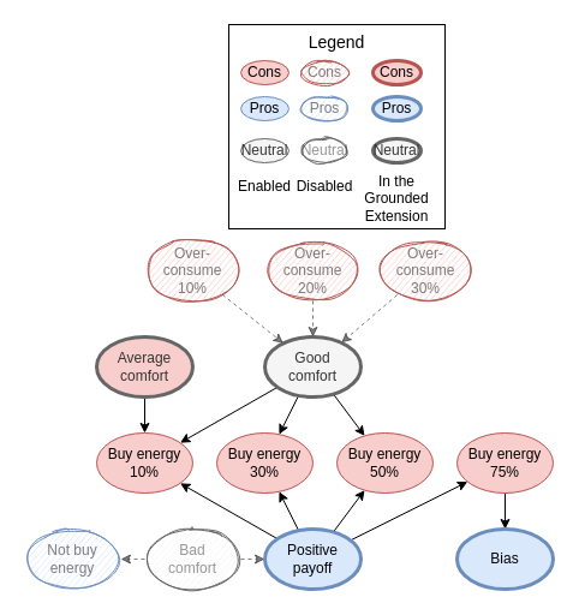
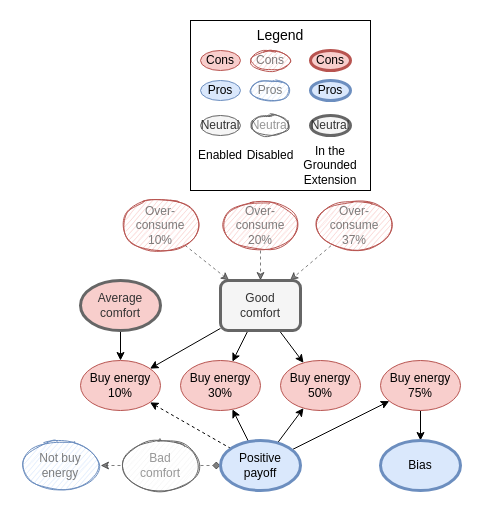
- <mxCell id="7" value="Over-consume&lt;br&gt;30%" style="ellipse;whiteSpace=wrap;html=1;fillColor=#f8cecc;strokeColor=#b85450;sketch=1;textOpacity=50;" vertex="1" parent="1"><mxGeometry x="314" y="200" width="80" height="50" as="geometry" /></mxCell>
+ <mxCell id="7" value="Over-consume&lt;br&gt;37%" style="ellipse;whiteSpace=wrap;html=1;fillColor=#f8cecc;strokeColor=#b85450;sketch=1;textOpacity=50;" vertex="1" parent="1"><mxGeometry x="314" y="200" width="80" height="50" as="geometry" /></mxCell>
- <mxCell id="11" value="Good &lt;br&gt;comfort" style="ellipse;whiteSpace=wrap;html=1;fillColor=#f5f5f5;strokeColor=#666666;fontColor=#333333;strokeWidth=3;" vertex="1" parent="1"><mxGeometry x="220" y="280" width="80" height="50" as="geometry" /></mxCell>
+ <mxCell id="11" value="Good &lt;br&gt;comfort" style="whiteSpace=wrap;html=1;fillColor=#f5f5f5;strokeColor=#666666;fontColor=#333333;strokeWidth=3;rounded=1;" vertex="1" parent="1"><mxGeometry x="220" y="280" width="80" height="50" as="geometry" /></mxCell>
- <mxCell id="22" style="edgeStyle=none;rounded=0;orthogonalLoop=1;jettySize=auto;html=1;" edge="1" parent="1" source="26" target="12"><mxGeometry relative="1" as="geometry" /></mxCell>
+ <mxCell id="22" style="edgeStyle=none;rounded=0;orthogonalLoop=1;jettySize=auto;html=1;dashed=1;" edge="1" parent="1" source="26" target="12"><mxGeometry relative="1" as="geometry" /></mxCell>
- <mxCell id="19" style="edgeStyle=none;rounded=0;orthogonalLoop=1;jettySize=auto;html=1;opacity=50;dashed=1;" edge="1" parent="1" source="21" target="26"><mxGeometry relative="1" as="geometry" /></mxCell>
+ <mxCell id="19" style="edgeStyle=none;rounded=0;orthogonalLoop=1;jettySize=auto;html=1;opacity=50;dashed=1;endArrow=diamond;" edge="1" parent="1" source="21" target="26"><mxGeometry relative="1" as="geometry" /></mxCell>
